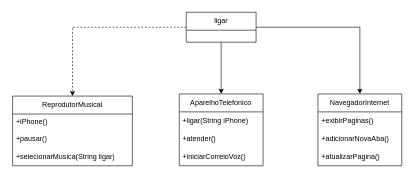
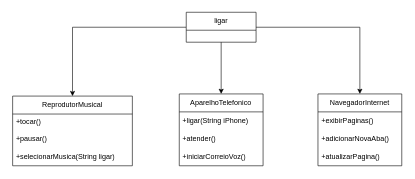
- <mxCell id="6" style="edgeStyle=orthogonalEdgeStyle;rounded=0;orthogonalLoop=1;jettySize=auto;html=1;dashed=1;" edge="1" parent="1" source="8" target="2"><mxGeometry relative="1" as="geometry" /></mxCell>
+ <mxCell id="6" style="edgeStyle=orthogonalEdgeStyle;rounded=0;orthogonalLoop=1;jettySize=auto;html=1;" edge="1" parent="1" source="8" target="2"><mxGeometry relative="1" as="geometry" /></mxCell>
- <mxCell id="3" value="+iPhone()" style="text;strokeColor=none;fillColor=none;align=left;verticalAlign=middle;spacingLeft=4;spacingRight=4;overflow=hidden;points=[[0,0.5],[1,0.5]];portConstraint=eastwest;rotatable=0;whiteSpace=wrap;html=1;" vertex="1" parent="2"><mxGeometry y="30" width="200" height="26.4" as="geometry" /></mxCell>
+ <mxCell id="3" value="+tocar()" style="text;strokeColor=none;fillColor=none;align=left;verticalAlign=middle;spacingLeft=4;spacingRight=4;overflow=hidden;points=[[0,0.5],[1,0.5]];portConstraint=eastwest;rotatable=0;whiteSpace=wrap;html=1;" vertex="1" parent="2"><mxGeometry y="30" width="200" height="26.4" as="geometry" /></mxCell>
